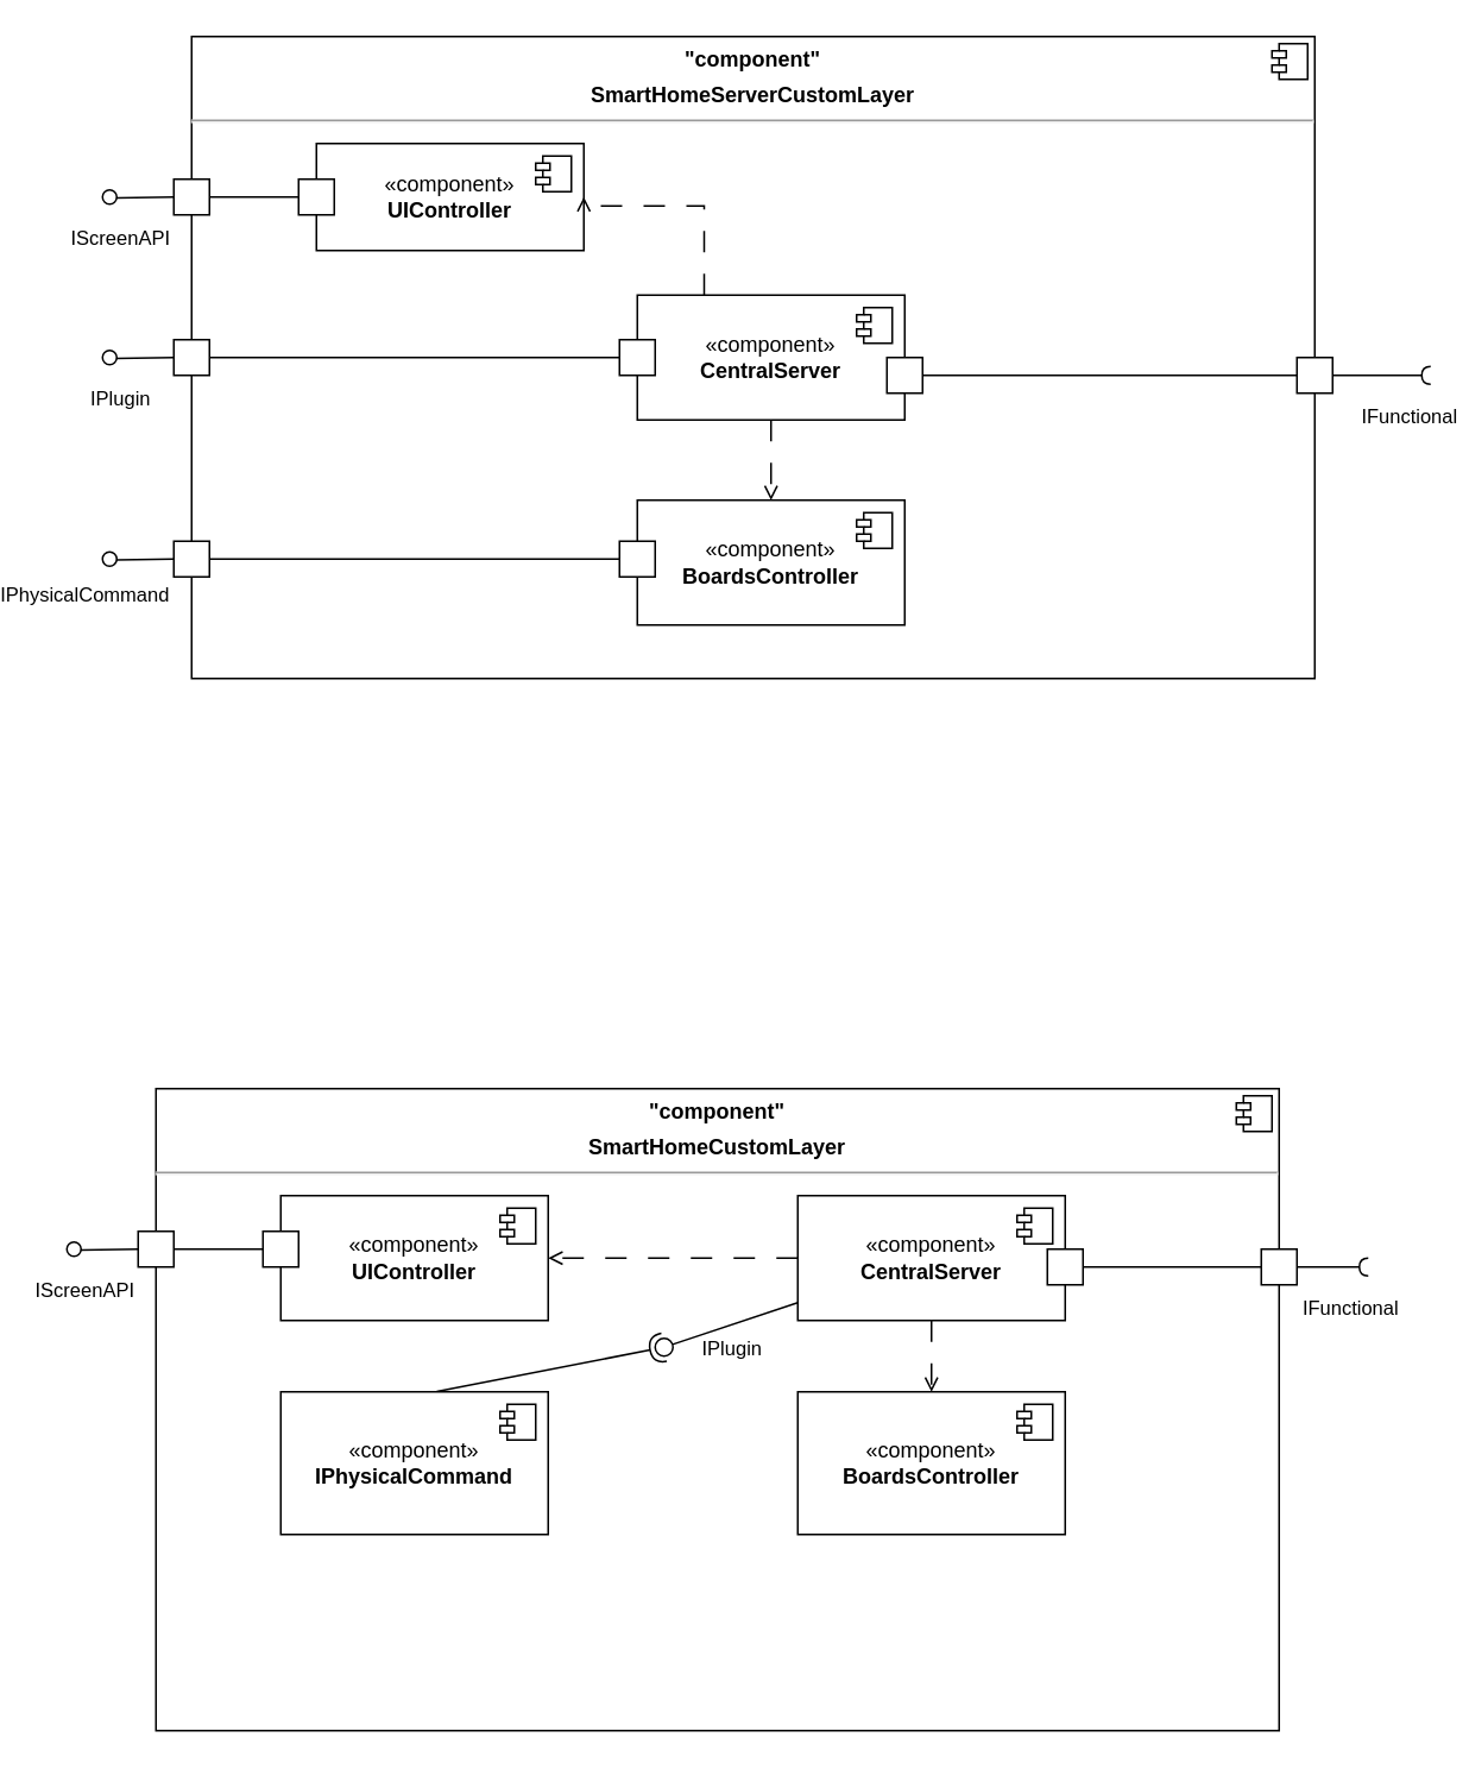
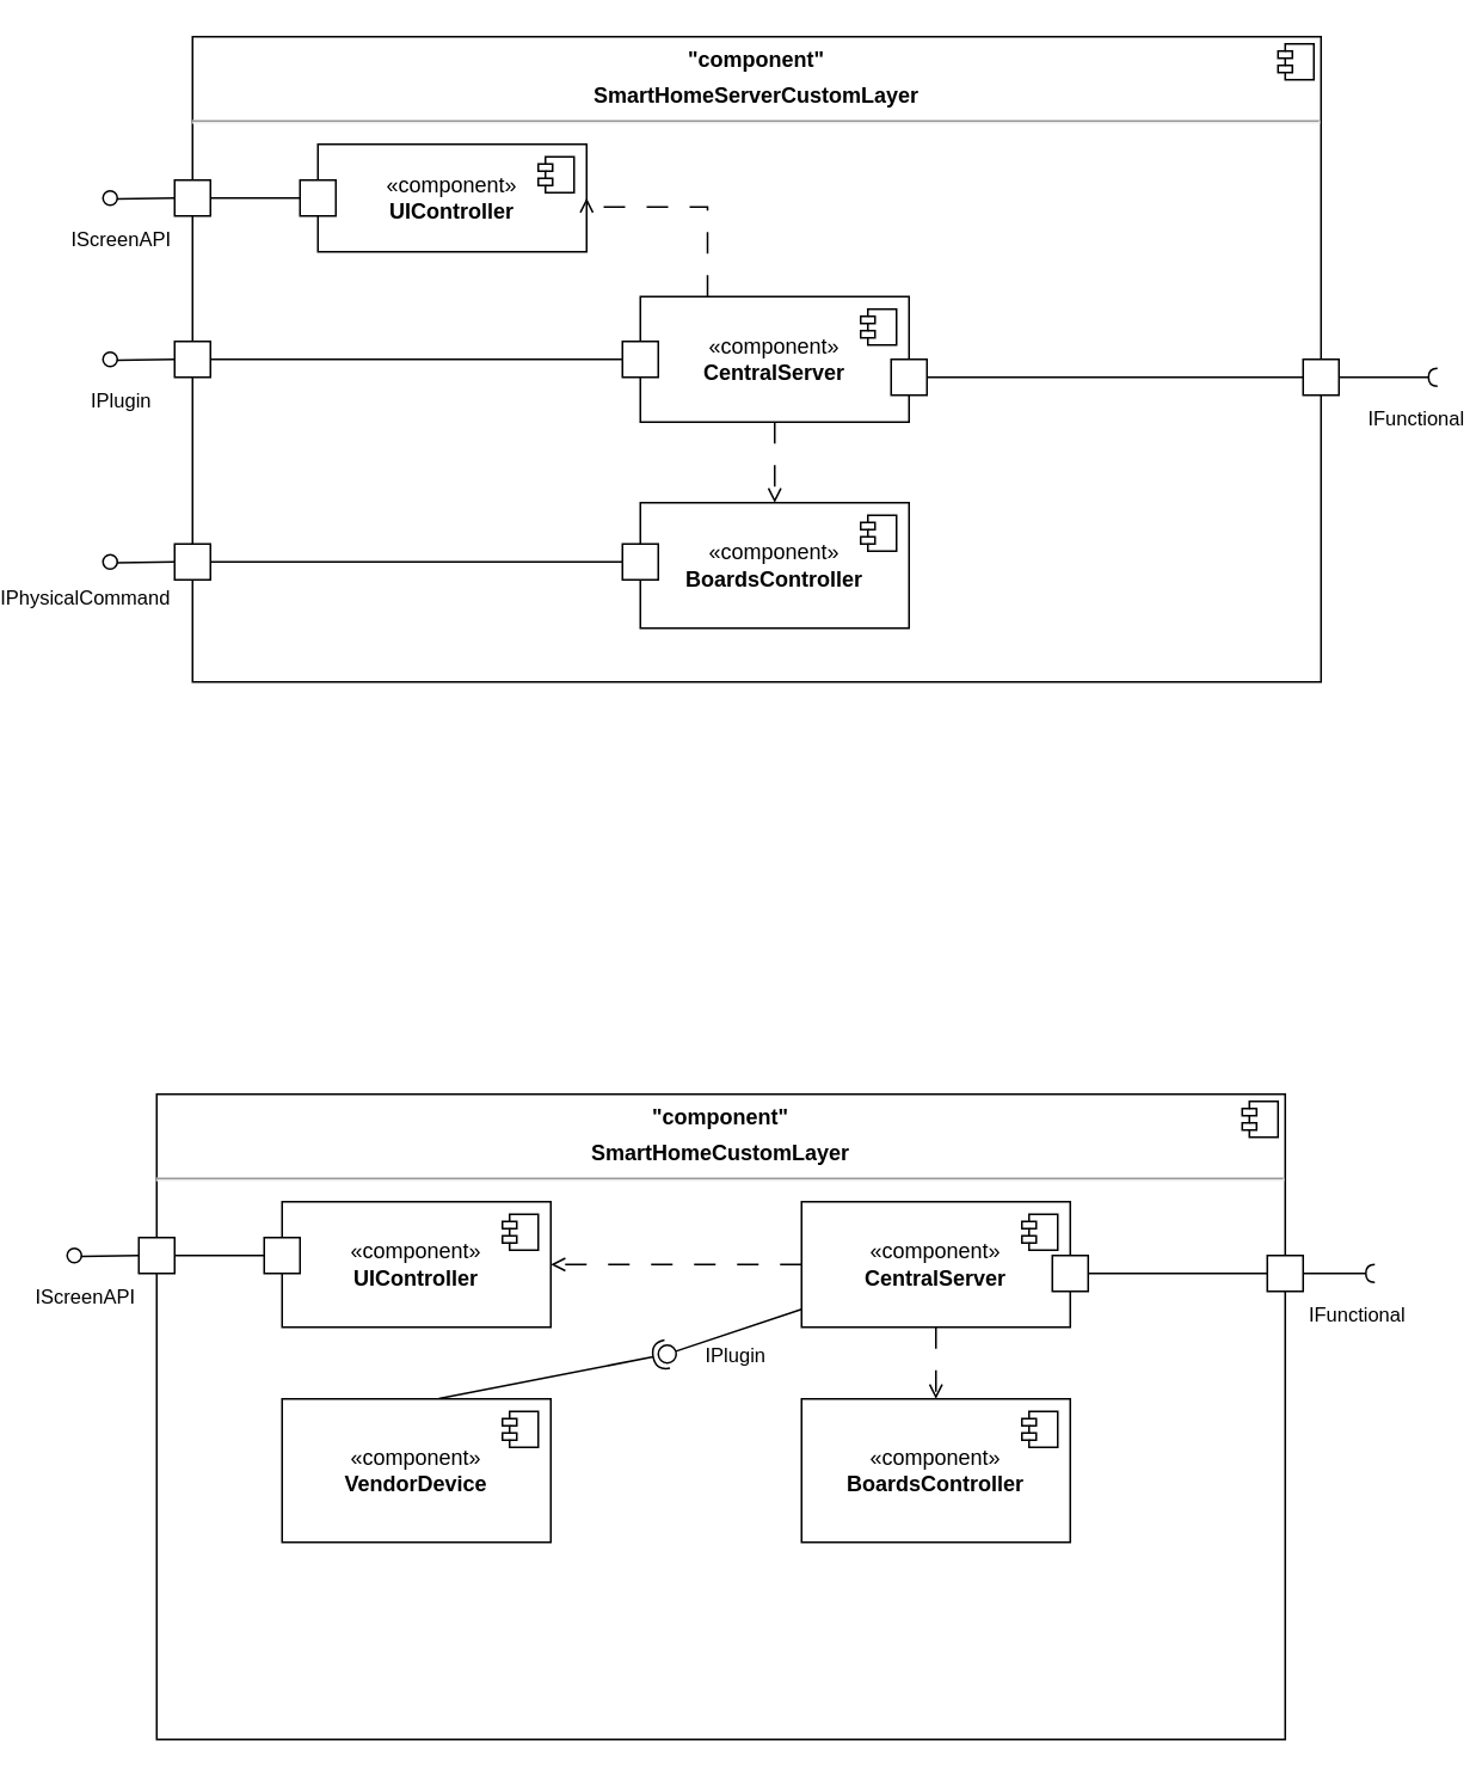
- <mxCell id="37" value="«component»&lt;br&gt;&lt;b&gt;IPhysicalCommand&lt;/b&gt;" style="html=1;dropTarget=0;whiteSpace=wrap;" vertex="1" parent="1"><mxGeometry x="140" y="780" width="150" height="80" as="geometry" /></mxCell>
+ <mxCell id="37" value="«component»&lt;br&gt;&lt;b&gt;VendorDevice&lt;/b&gt;" style="html=1;dropTarget=0;whiteSpace=wrap;" vertex="1" parent="1"><mxGeometry x="140" y="780" width="150" height="80" as="geometry" /></mxCell>
